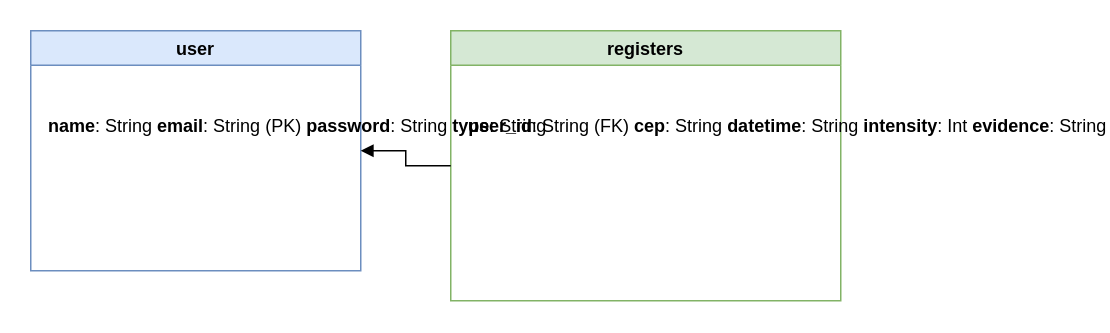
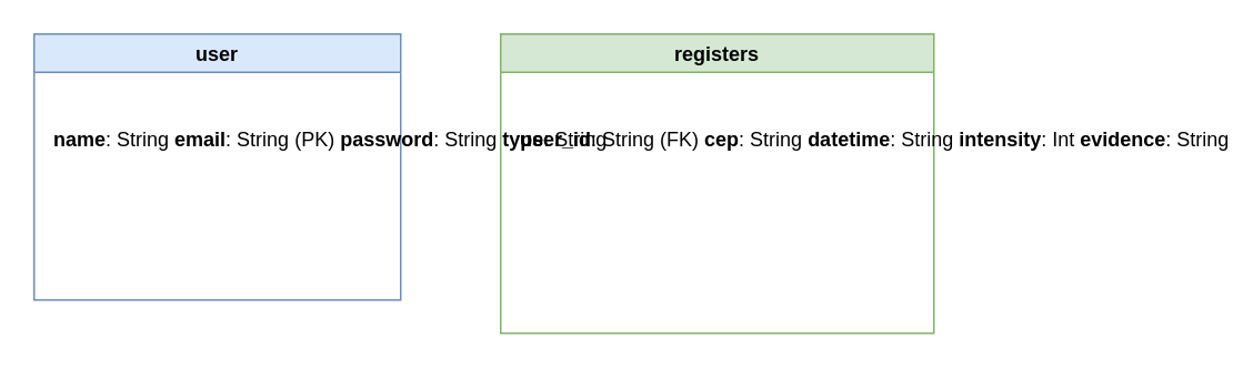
- <mxCell id="6" style="edgeStyle=orthogonalEdgeStyle;rounded=0;orthogonalLoop=1;jettySize=auto;html=1;endArrow=block;endFill=1;strokeColor=#000000;" edge="1" parent="1" source="3" target="2"><mxGeometry relative="1" as="geometry" /></mxCell>
